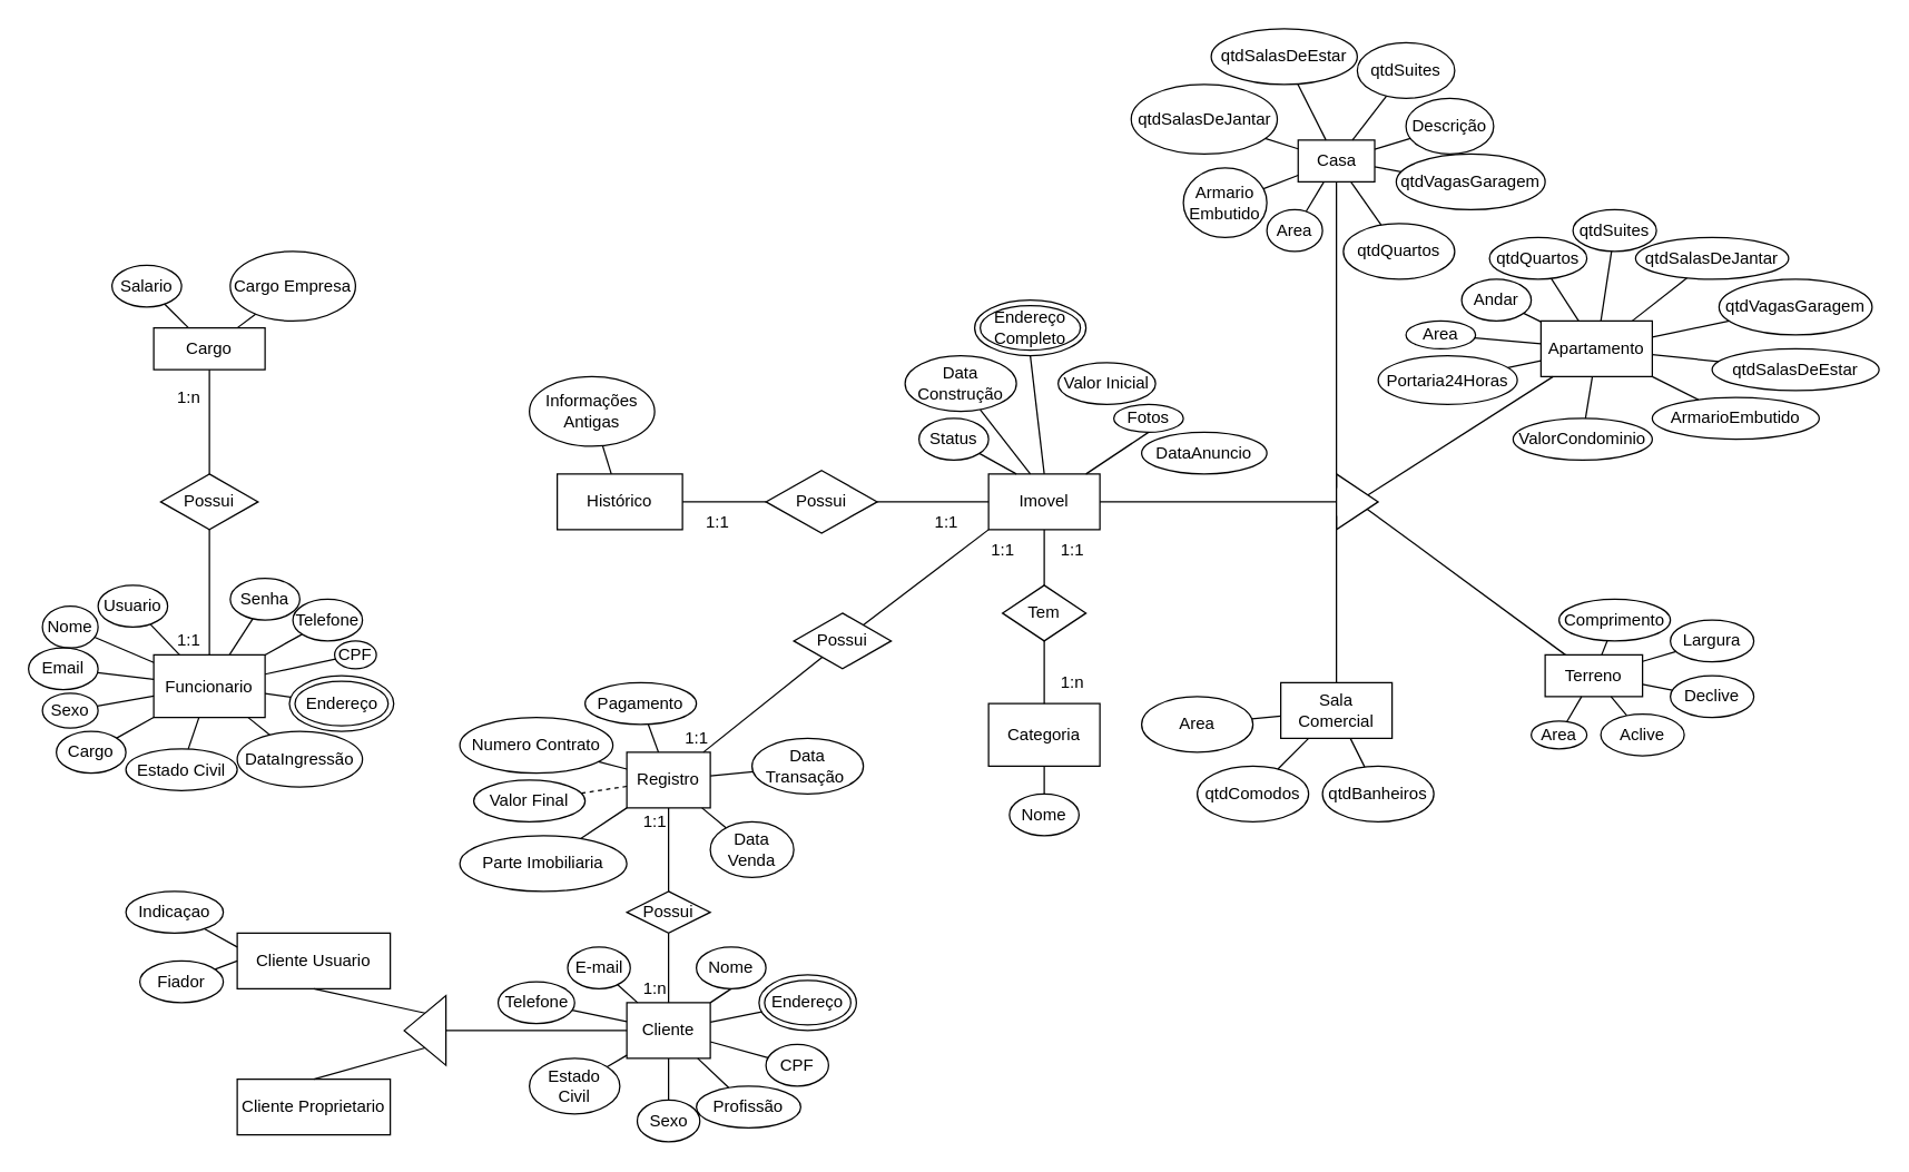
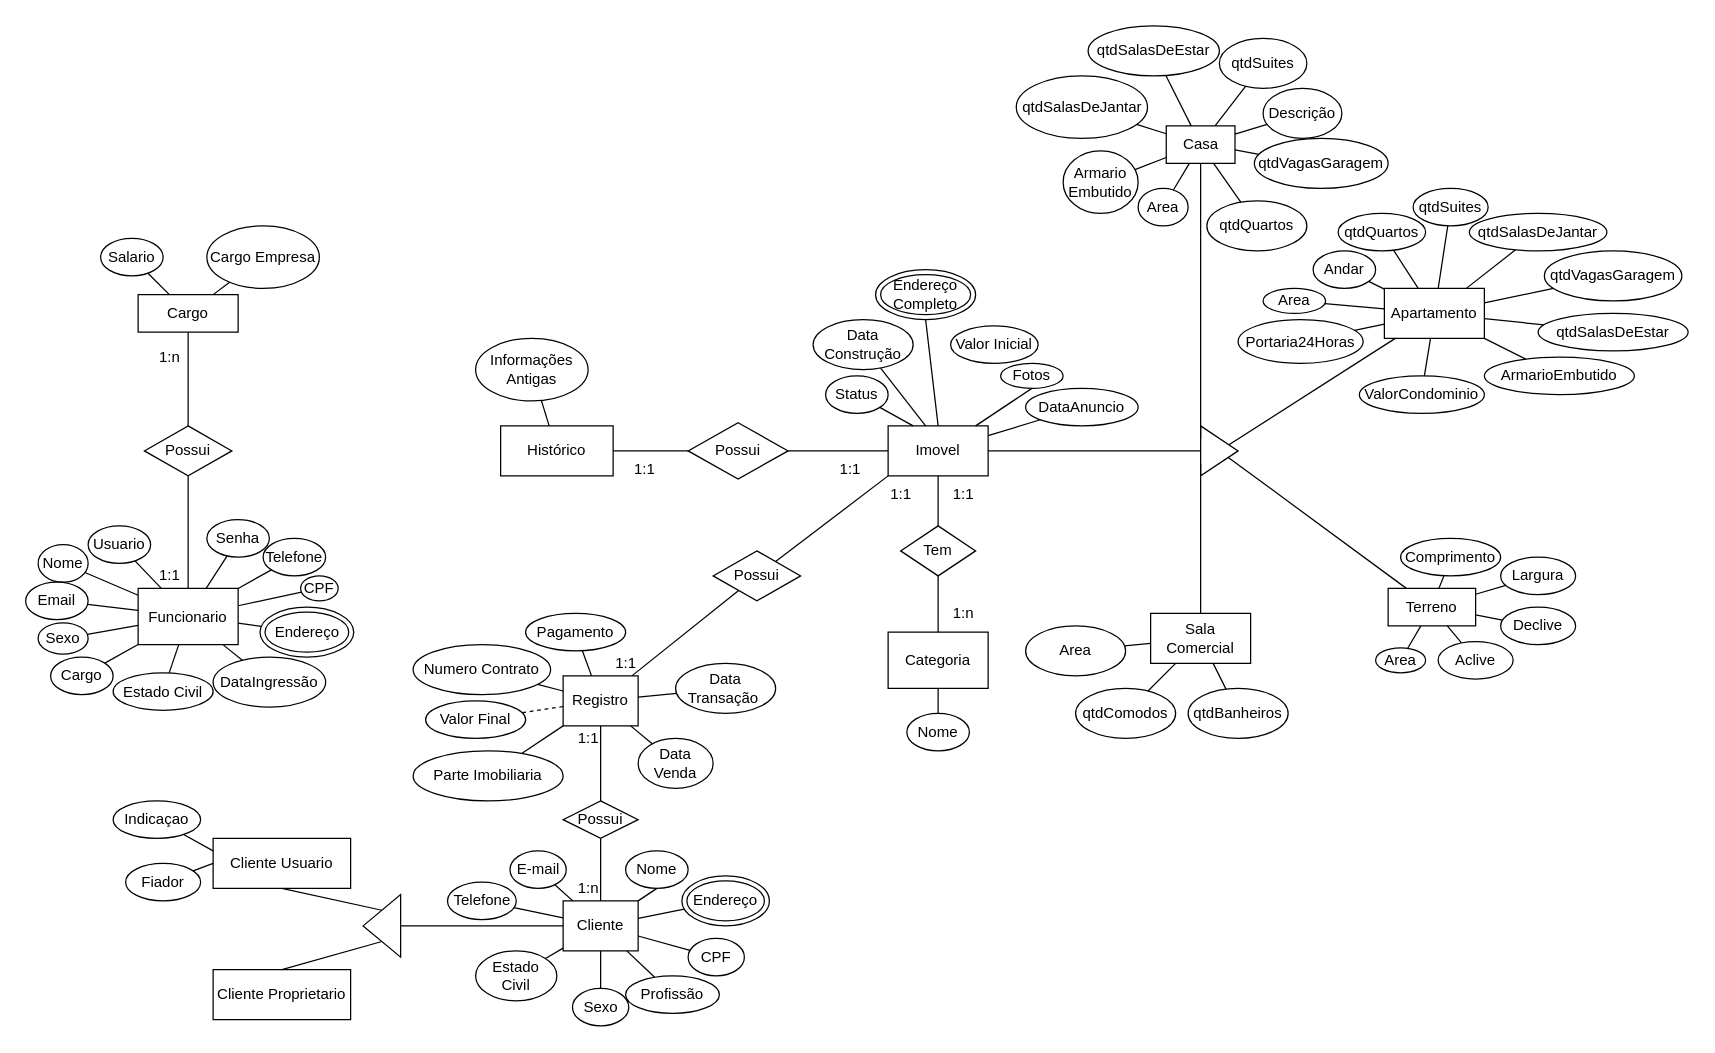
+ <mxCell id="12" value="" style="endArrow=none;html=1;rounded=0;" edge="1" parent="1" source="2" target="11"><mxGeometry width="50" height="50" relative="1" as="geometry"><mxPoint x="790" y="430" as="sourcePoint" /><mxPoint x="840" y="380" as="targetPoint" /></mxGeometry></mxCell>
